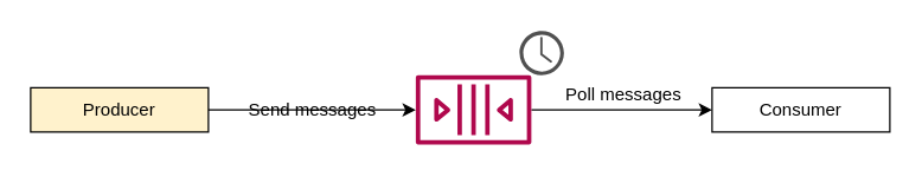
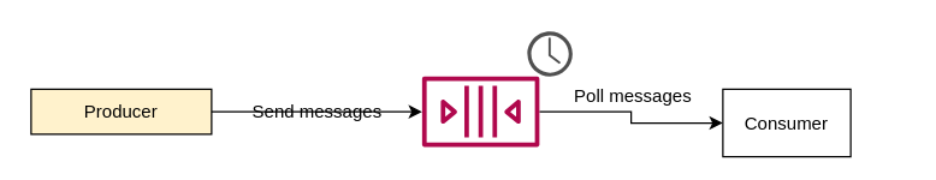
- <mxCell id="4" value="Consumer" style="rounded=0;whiteSpace=wrap;html=1;" vertex="1" parent="1"><mxGeometry x="480" y="59" width="120" height="30" as="geometry" /></mxCell>
+ <mxCell id="4" value="Consumer" style="rounded=0;whiteSpace=wrap;html=1;" vertex="1" parent="1"><mxGeometry x="480" y="59" width="85" height="45" as="geometry" /></mxCell>
